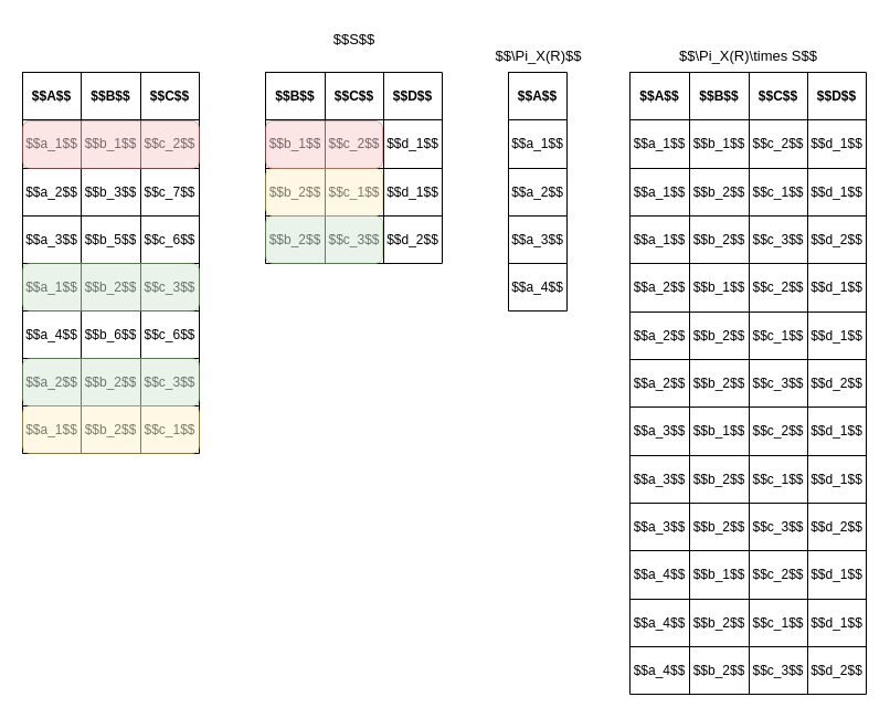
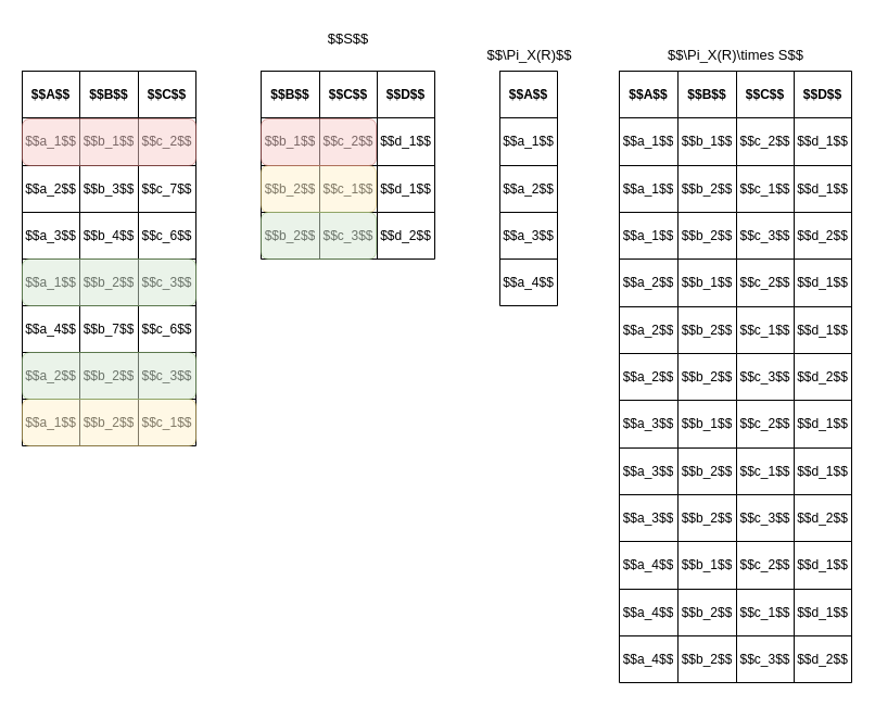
- <mxCell id="17" value="$$b_5$$" style="shape=partialRectangle;html=1;whiteSpace=wrap;connectable=0;fillColor=none;top=0;left=0;bottom=0;right=0;overflow=hidden;" vertex="1" parent="15"><mxGeometry x="53" width="54" height="43" as="geometry"><mxRectangle width="54" height="43" as="alternateBounds" /></mxGeometry></mxCell>
+ <mxCell id="17" value="$$b_4$$" style="shape=partialRectangle;html=1;whiteSpace=wrap;connectable=0;fillColor=none;top=0;left=0;bottom=0;right=0;overflow=hidden;" vertex="1" parent="15"><mxGeometry x="53" width="54" height="43" as="geometry"><mxRectangle width="54" height="43" as="alternateBounds" /></mxGeometry></mxCell>
- <mxCell id="25" value="$$b_6$$" style="shape=partialRectangle;html=1;whiteSpace=wrap;connectable=0;fillColor=none;top=0;left=0;bottom=0;right=0;overflow=hidden;" vertex="1" parent="23"><mxGeometry x="53" width="54" height="43" as="geometry"><mxRectangle width="54" height="43" as="alternateBounds" /></mxGeometry></mxCell>
+ <mxCell id="25" value="$$b_7$$" style="shape=partialRectangle;html=1;whiteSpace=wrap;connectable=0;fillColor=none;top=0;left=0;bottom=0;right=0;overflow=hidden;" vertex="1" parent="23"><mxGeometry x="53" width="54" height="43" as="geometry"><mxRectangle width="54" height="43" as="alternateBounds" /></mxGeometry></mxCell>
